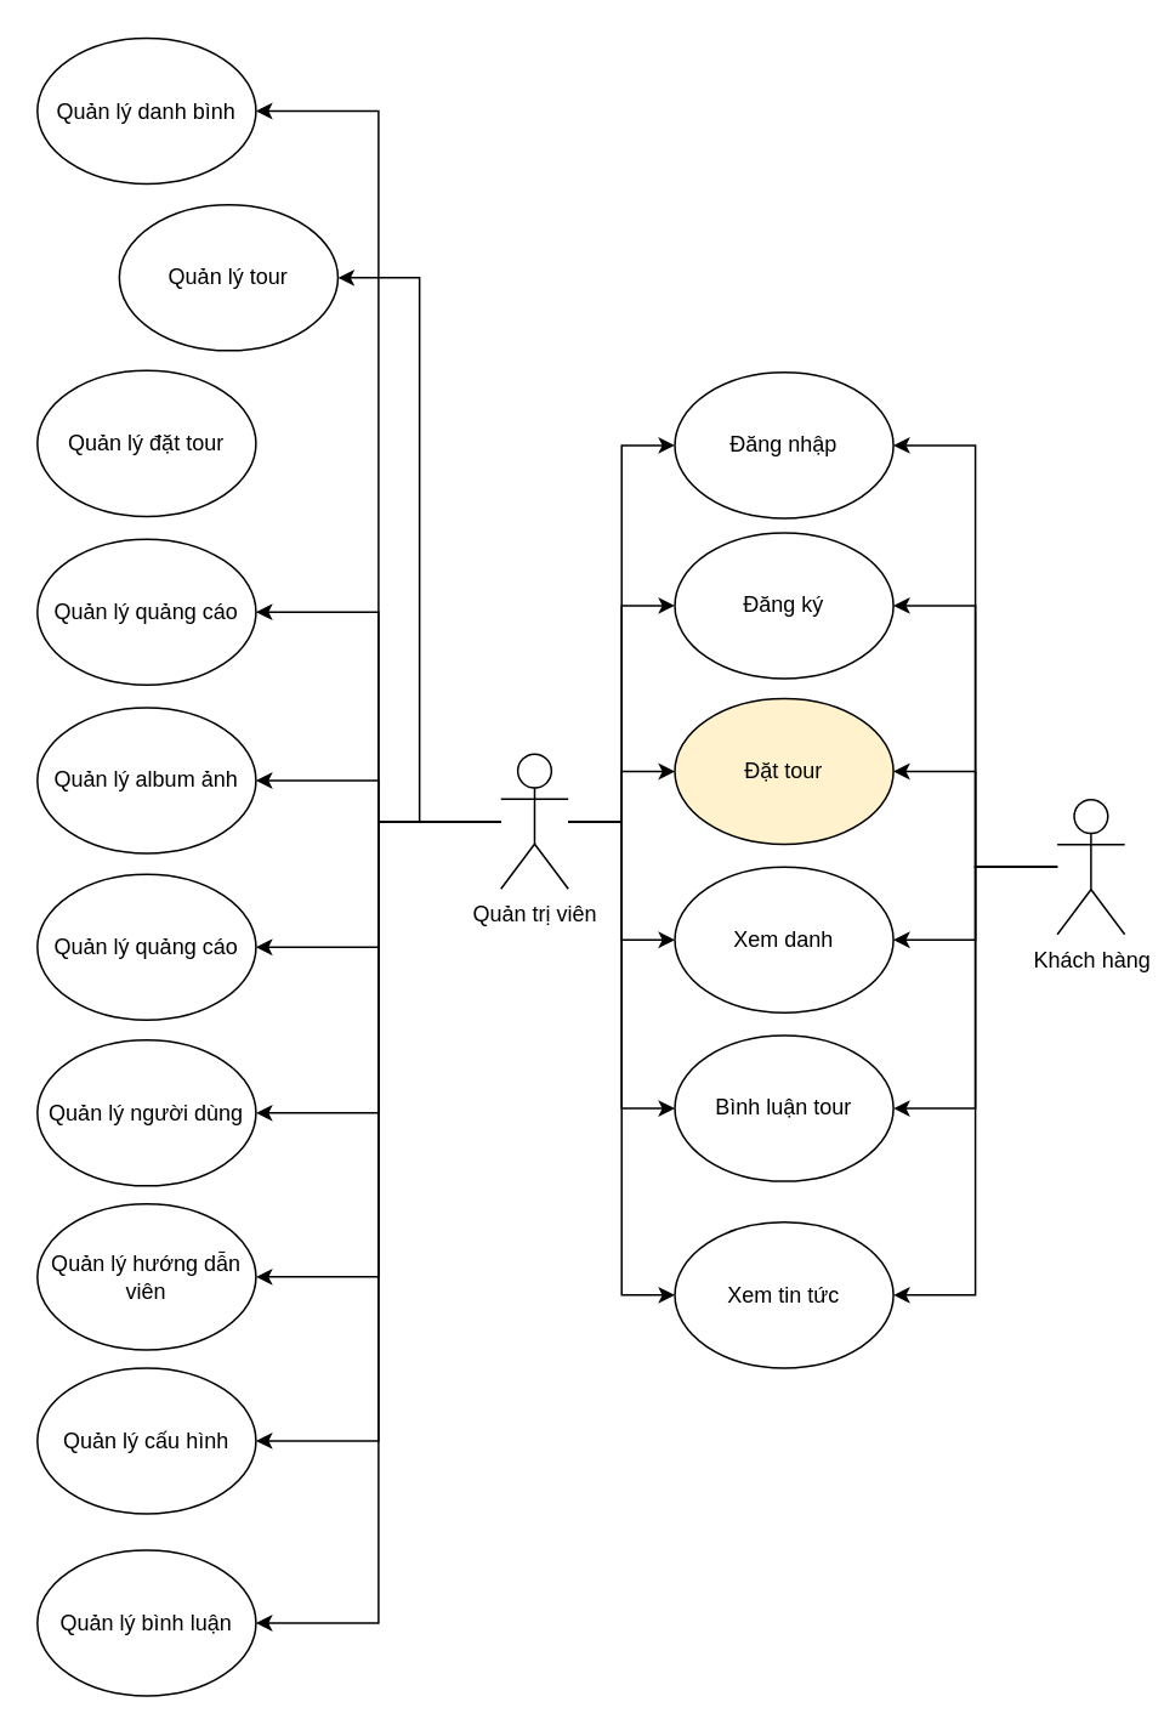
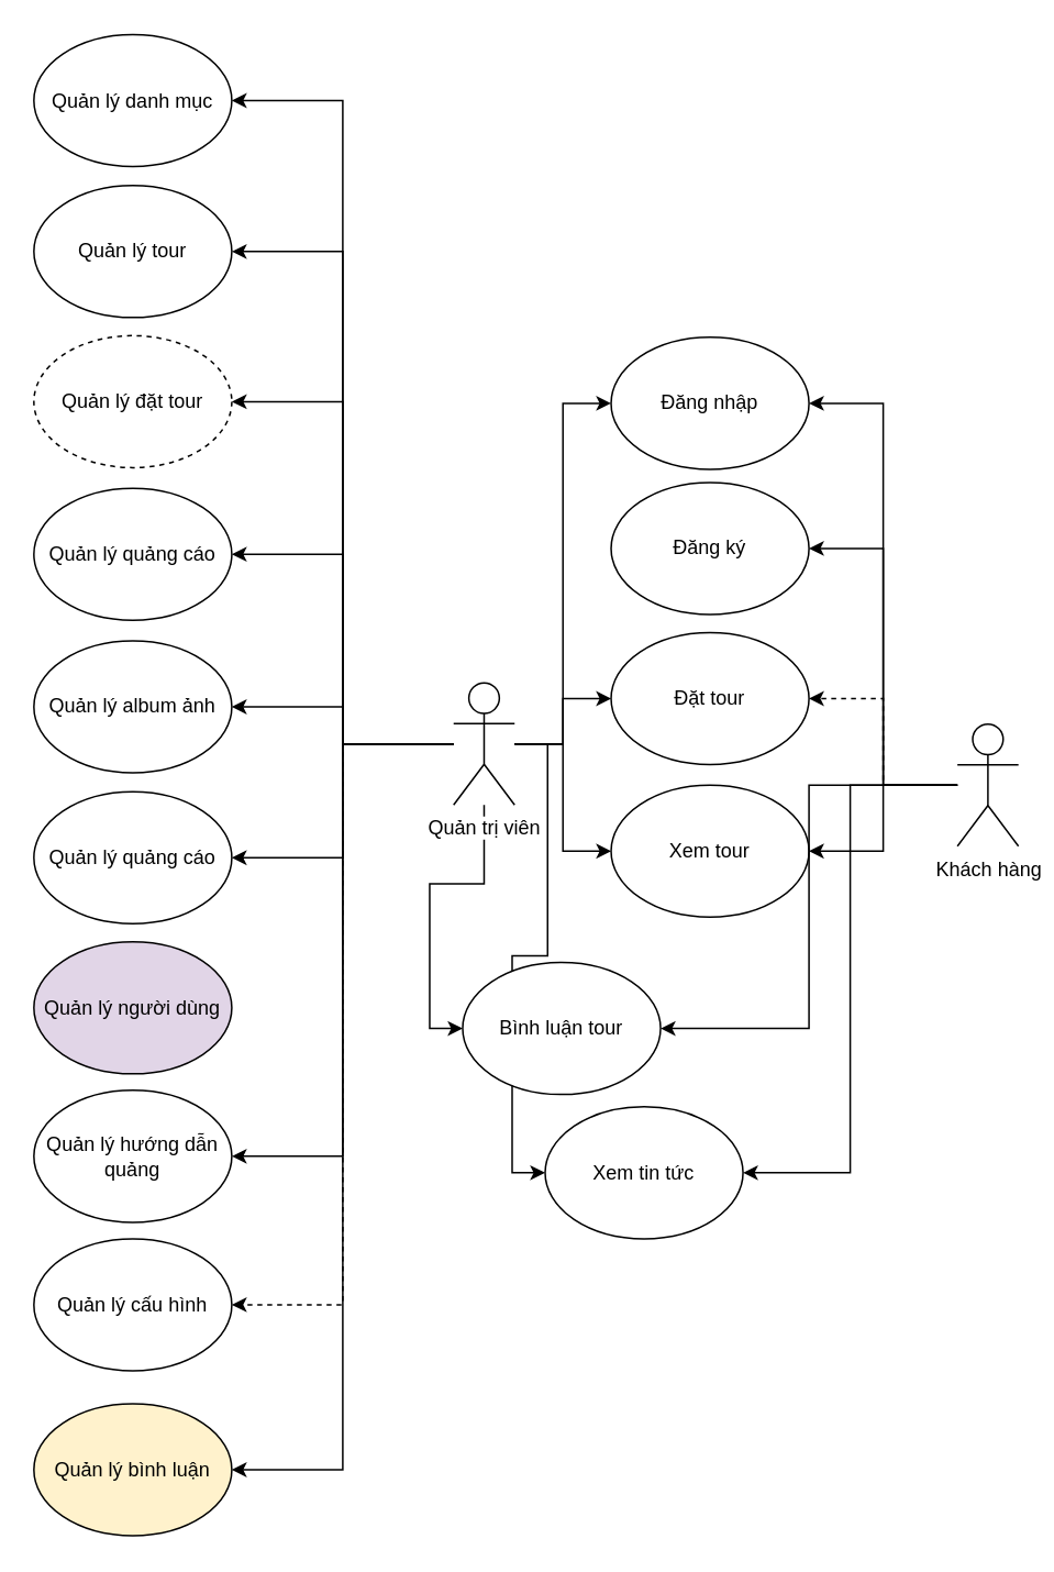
- <mxCell id="27" value="Quản lý danh bình" style="ellipse;whiteSpace=wrap;html=1;" parent="1" vertex="1"><mxGeometry x="20" y="20.5" width="120" height="80" as="geometry" /></mxCell>
+ <mxCell id="27" value="Quản lý danh mục" style="ellipse;whiteSpace=wrap;html=1;" parent="1" vertex="1"><mxGeometry x="20" y="20.5" width="120" height="80" as="geometry" /></mxCell>
- <mxCell id="26" value="Quản lý tour" style="ellipse;whiteSpace=wrap;html=1;" parent="1" vertex="1"><mxGeometry x="65" y="112" width="120" height="80" as="geometry" /></mxCell>
+ <mxCell id="26" value="Quản lý tour" style="ellipse;whiteSpace=wrap;html=1;" parent="1" vertex="1"><mxGeometry x="20" y="112" width="120" height="80" as="geometry" /></mxCell>
- <mxCell id="25" value="Quản lý đặt tour" style="ellipse;whiteSpace=wrap;html=1;" parent="1" vertex="1"><mxGeometry x="20" y="203" width="120" height="80" as="geometry" /></mxCell>
+ <mxCell id="25" value="Quản lý đặt tour" style="ellipse;whiteSpace=wrap;html=1;dashed=1;" parent="1" vertex="1"><mxGeometry x="20" y="203" width="120" height="80" as="geometry" /></mxCell>
+ <mxCell id="9" style="edgeStyle=orthogonalEdgeStyle;rounded=0;orthogonalLoop=1;jettySize=auto;html=1;entryX=1;entryY=0.5;entryDx=0;entryDy=0;" parent="1" source="18" target="25" edge="1"><mxGeometry relative="1" as="geometry" /></mxCell>
- <mxCell id="13" style="edgeStyle=orthogonalEdgeStyle;rounded=0;orthogonalLoop=1;jettySize=auto;html=1;entryX=0;entryY=0.5;entryDx=0;entryDy=0;" edge="1" parent="1" source="18" target="30"><mxGeometry relative="1" as="geometry" /></mxCell>
- <mxCell id="31" value="Đặt tour" style="ellipse;whiteSpace=wrap;html=1;fillColor=#fff2cc;" vertex="1" parent="1"><mxGeometry x="370" y="383" width="120" height="80" as="geometry" /></mxCell>
+ <mxCell id="31" value="Đặt tour" style="ellipse;whiteSpace=wrap;html=1;" vertex="1" parent="1"><mxGeometry x="370" y="383" width="120" height="80" as="geometry" /></mxCell>
- <mxCell id="37" style="edgeStyle=orthogonalEdgeStyle;rounded=0;orthogonalLoop=1;jettySize=auto;html=1;" edge="1" parent="1" source="41" target="31"><mxGeometry relative="1" as="geometry" /></mxCell>
+ <mxCell id="37" style="edgeStyle=orthogonalEdgeStyle;rounded=0;orthogonalLoop=1;jettySize=auto;html=1;dashed=1;" edge="1" parent="1" source="41" target="31"><mxGeometry relative="1" as="geometry" /></mxCell>
- <mxCell id="32" value="Xem danh" style="ellipse;whiteSpace=wrap;html=1;" vertex="1" parent="1"><mxGeometry x="370" y="475.5" width="120" height="80" as="geometry" /></mxCell>
+ <mxCell id="32" value="Xem tour" style="ellipse;whiteSpace=wrap;html=1;" vertex="1" parent="1"><mxGeometry x="370" y="475.5" width="120" height="80" as="geometry" /></mxCell>
- <mxCell id="33" value="Bình luận tour" style="ellipse;whiteSpace=wrap;html=1;" vertex="1" parent="1"><mxGeometry x="370" y="568" width="120" height="80" as="geometry" /></mxCell>
+ <mxCell id="33" value="Bình luận tour" style="ellipse;whiteSpace=wrap;html=1;" vertex="1" parent="1"><mxGeometry x="280" y="583" width="120" height="80" as="geometry" /></mxCell>
- <mxCell id="22" value="Quản lý người dùng" style="ellipse;whiteSpace=wrap;html=1;" parent="1" vertex="1"><mxGeometry x="20" y="570.5" width="120" height="80" as="geometry" /></mxCell>
+ <mxCell id="22" value="Quản lý người dùng" style="ellipse;whiteSpace=wrap;html=1;fillColor=#e1d5e7;" parent="1" vertex="1"><mxGeometry x="20" y="570.5" width="120" height="80" as="geometry" /></mxCell>
- <mxCell id="5" style="edgeStyle=orthogonalEdgeStyle;rounded=0;orthogonalLoop=1;jettySize=auto;html=1;entryX=1;entryY=0.5;entryDx=0;entryDy=0;" parent="1" source="18" target="22" edge="1"><mxGeometry relative="1" as="geometry" /></mxCell>
- <mxCell id="23" value="Quản lý hướng dẫn viên" style="ellipse;whiteSpace=wrap;html=1;" parent="1" vertex="1"><mxGeometry x="20" y="660.5" width="120" height="80" as="geometry" /></mxCell>
+ <mxCell id="23" value="Quản lý hướng dẫn quảng" style="ellipse;whiteSpace=wrap;html=1;" parent="1" vertex="1"><mxGeometry x="20" y="660.5" width="120" height="80" as="geometry" /></mxCell>
- <mxCell id="34" value="Xem tin tức" style="ellipse;whiteSpace=wrap;html=1;" vertex="1" parent="1"><mxGeometry x="370" y="670.5" width="120" height="80" as="geometry" /></mxCell>
+ <mxCell id="34" value="Xem tin tức" style="ellipse;whiteSpace=wrap;html=1;" vertex="1" parent="1"><mxGeometry x="330" y="670.5" width="120" height="80" as="geometry" /></mxCell>
- <mxCell id="7" style="edgeStyle=orthogonalEdgeStyle;rounded=0;orthogonalLoop=1;jettySize=auto;html=1;entryX=1;entryY=0.5;entryDx=0;entryDy=0;" parent="1" source="18" target="24" edge="1"><mxGeometry relative="1" as="geometry" /></mxCell>
+ <mxCell id="7" style="edgeStyle=orthogonalEdgeStyle;rounded=0;orthogonalLoop=1;jettySize=auto;html=1;entryX=1;entryY=0.5;entryDx=0;entryDy=0;dashed=1;" parent="1" source="18" target="24" edge="1"><mxGeometry relative="1" as="geometry" /></mxCell>
- <mxCell id="28" value="Quản lý bình luận" style="ellipse;whiteSpace=wrap;html=1;" parent="1" vertex="1"><mxGeometry x="20" y="850.5" width="120" height="80" as="geometry" /></mxCell>
+ <mxCell id="28" value="Quản lý bình luận" style="ellipse;whiteSpace=wrap;html=1;fillColor=#fff2cc;" parent="1" vertex="1"><mxGeometry x="20" y="850.5" width="120" height="80" as="geometry" /></mxCell>
